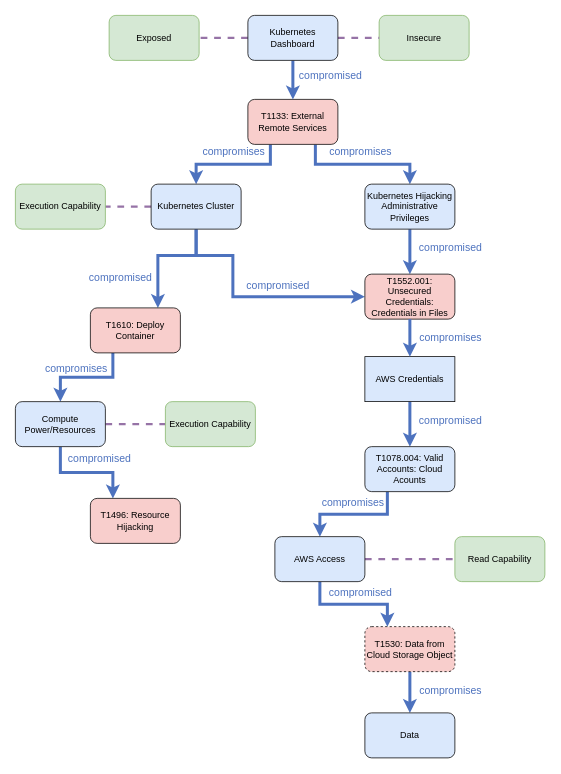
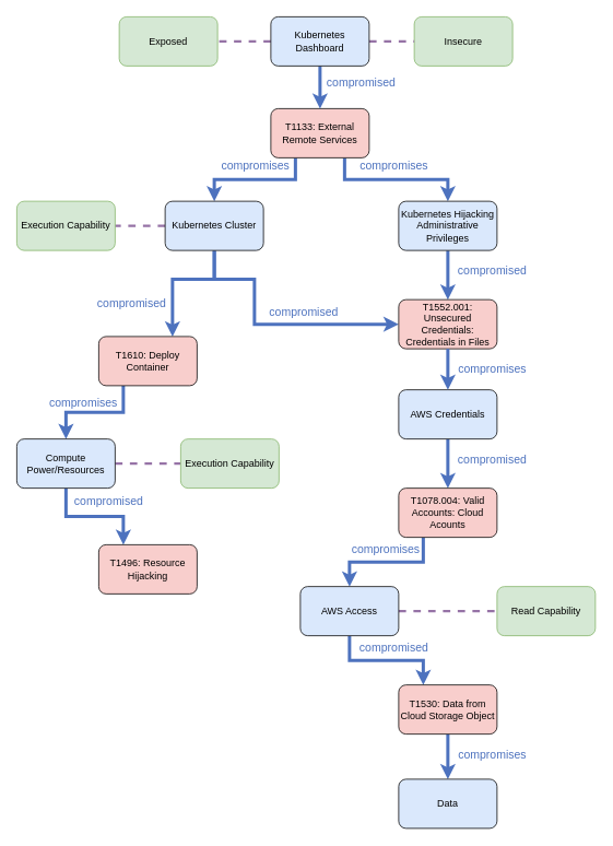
- <mxCell id="17" value="AWS Credentials" style="whiteSpace=wrap;html=1;fillColor=#dae8fc;strokeColor=#000000;rounded=0;" parent="1" vertex="1"><mxGeometry x="486" y="475" width="120" height="60" as="geometry" /></mxCell>
+ <mxCell id="17" value="AWS Credentials" style="rounded=1;whiteSpace=wrap;html=1;fillColor=#dae8fc;strokeColor=#000000;" parent="1" vertex="1"><mxGeometry x="486" y="475" width="120" height="60" as="geometry" /></mxCell>
- <mxCell id="23" value="T1078.004: Valid Accounts: Cloud Acounts" style="rounded=1;whiteSpace=wrap;html=1;fillColor=#dae8fc;strokeColor=#000000;" parent="1" vertex="1"><mxGeometry x="486" y="595" width="120" height="60" as="geometry" /></mxCell>
+ <mxCell id="23" value="T1078.004: Valid Accounts: Cloud Acounts" style="rounded=1;whiteSpace=wrap;html=1;fillColor=#f8cecc;strokeColor=#000000;" parent="1" vertex="1"><mxGeometry x="486" y="595" width="120" height="60" as="geometry" /></mxCell>
- <mxCell id="28" value="T1530: Data from Cloud Storage Object" style="rounded=1;whiteSpace=wrap;html=1;fillColor=#f8cecc;strokeColor=#000000;dashed=1;" parent="1" vertex="1"><mxGeometry x="486" y="835" width="120" height="60" as="geometry" /></mxCell>
+ <mxCell id="28" value="T1530: Data from Cloud Storage Object" style="rounded=1;whiteSpace=wrap;html=1;fillColor=#f8cecc;strokeColor=#000000;" parent="1" vertex="1"><mxGeometry x="486" y="835" width="120" height="60" as="geometry" /></mxCell>
